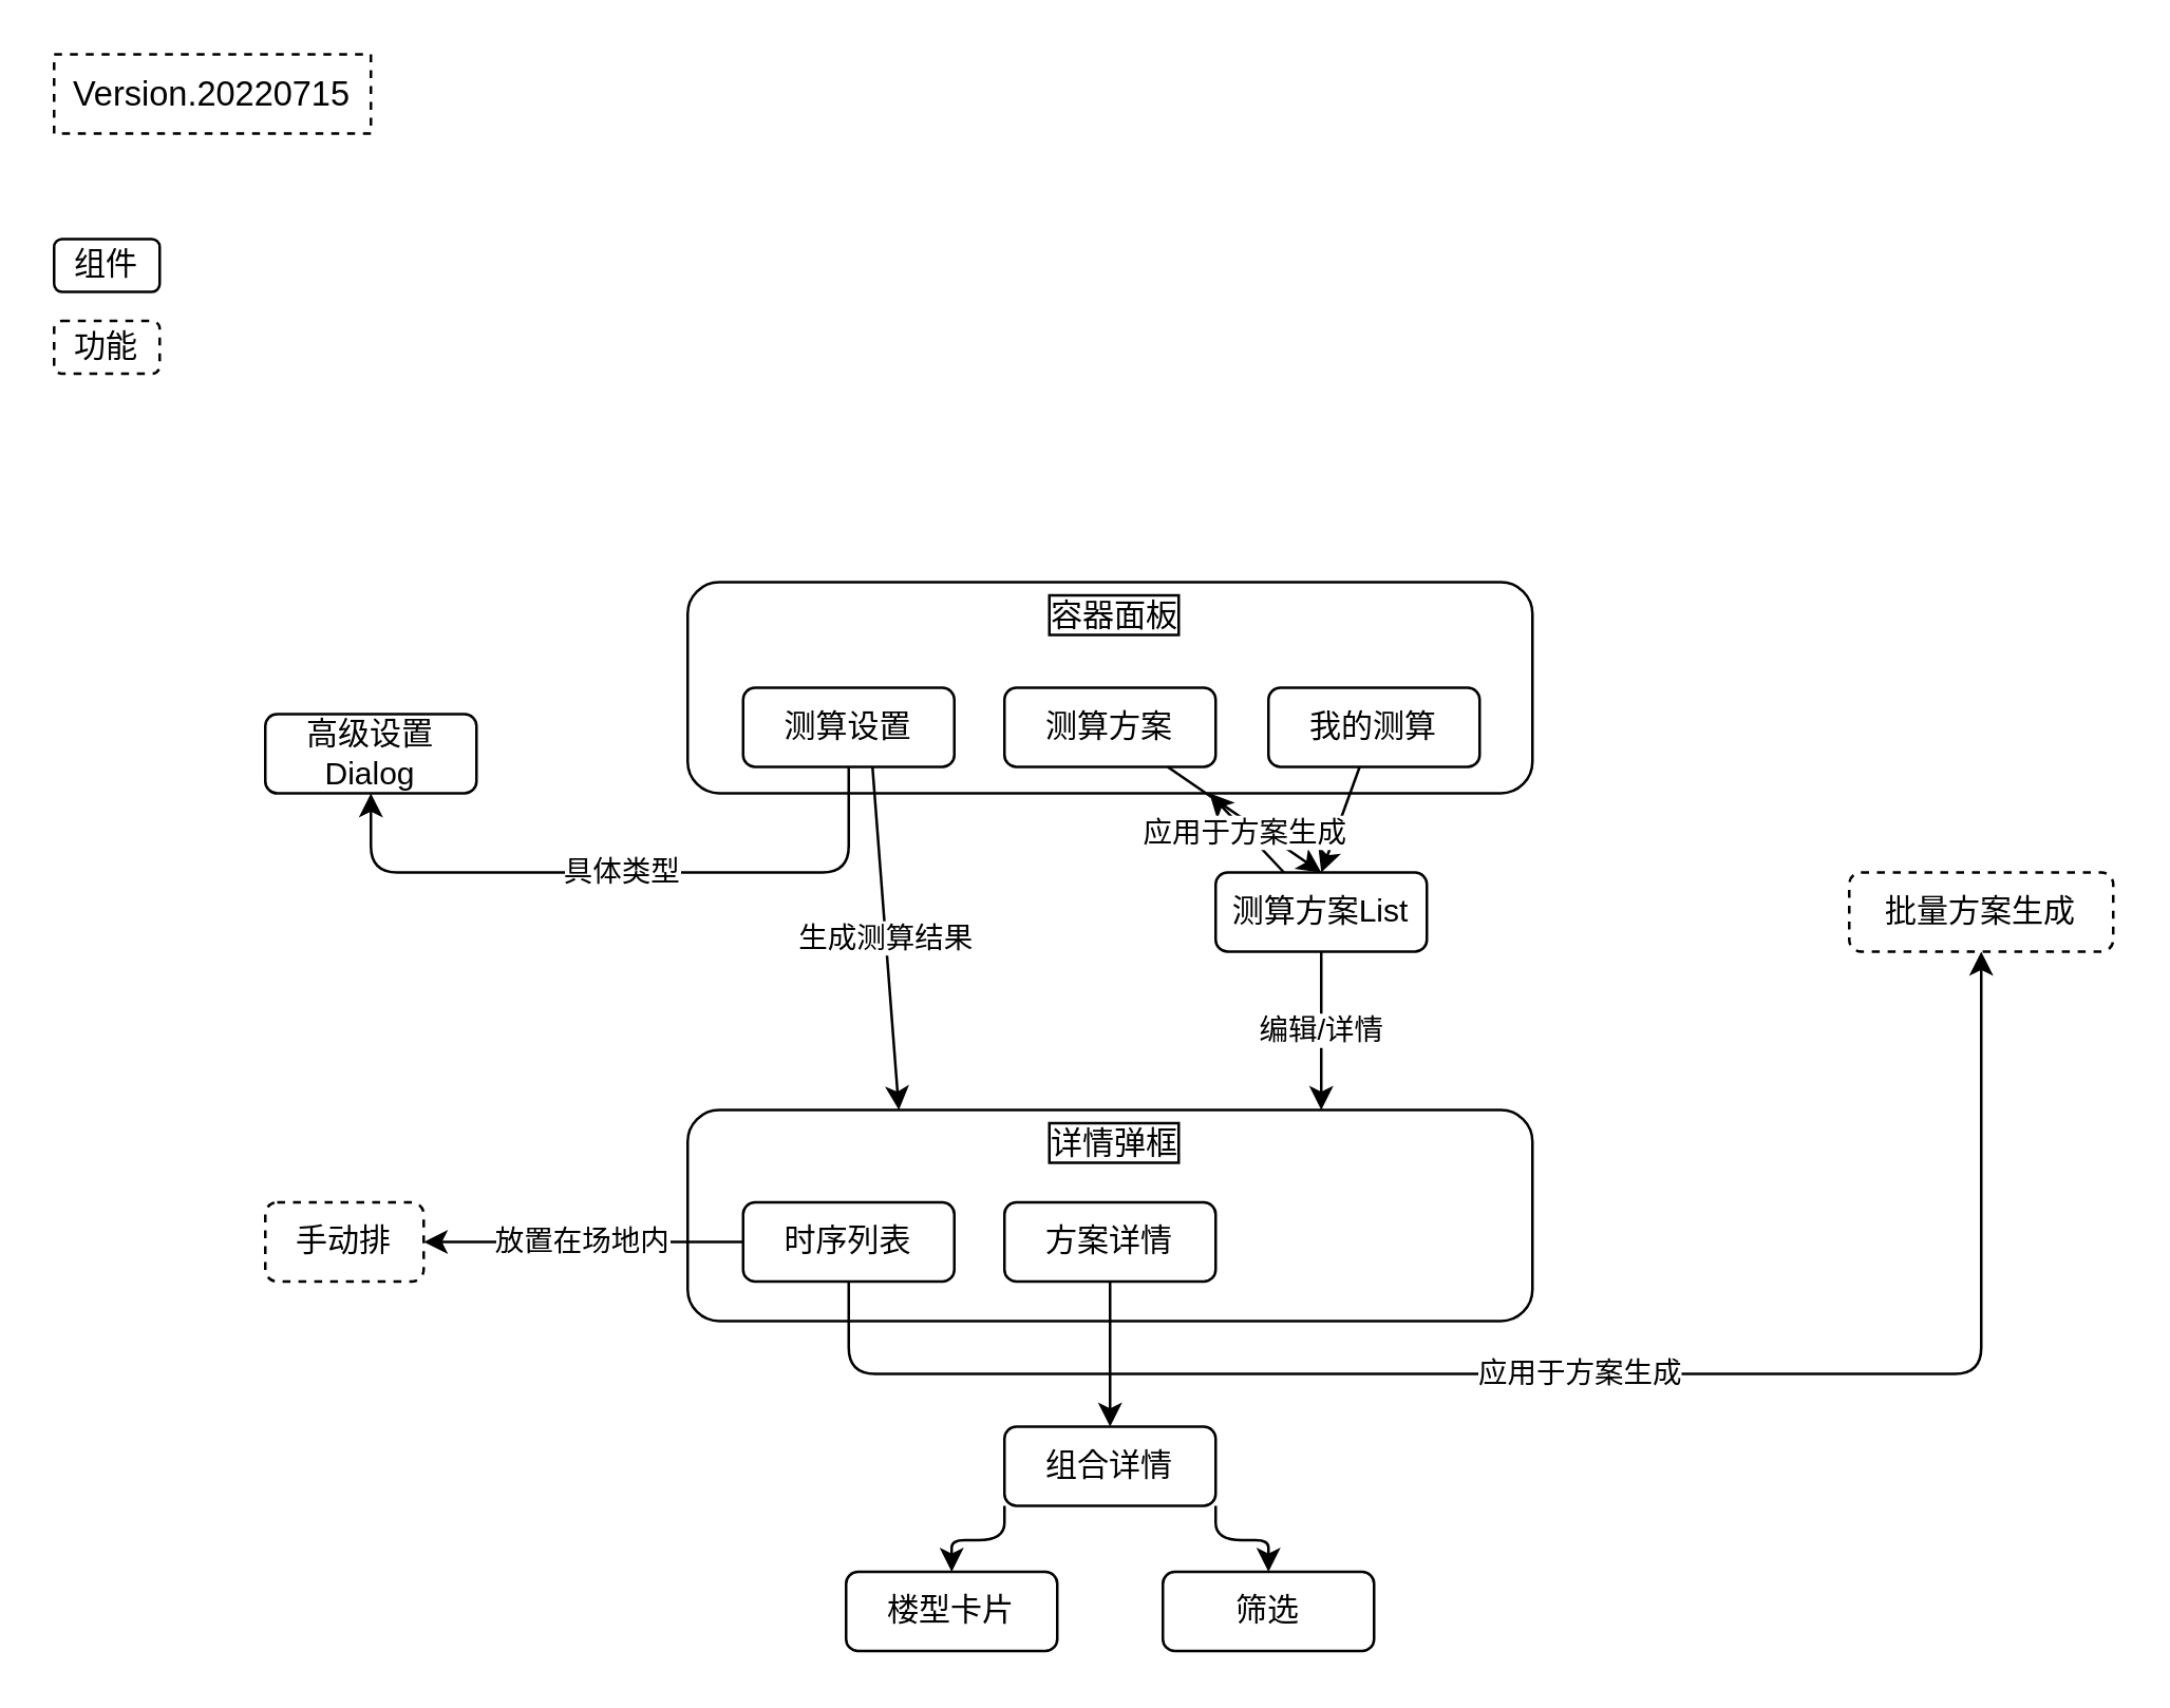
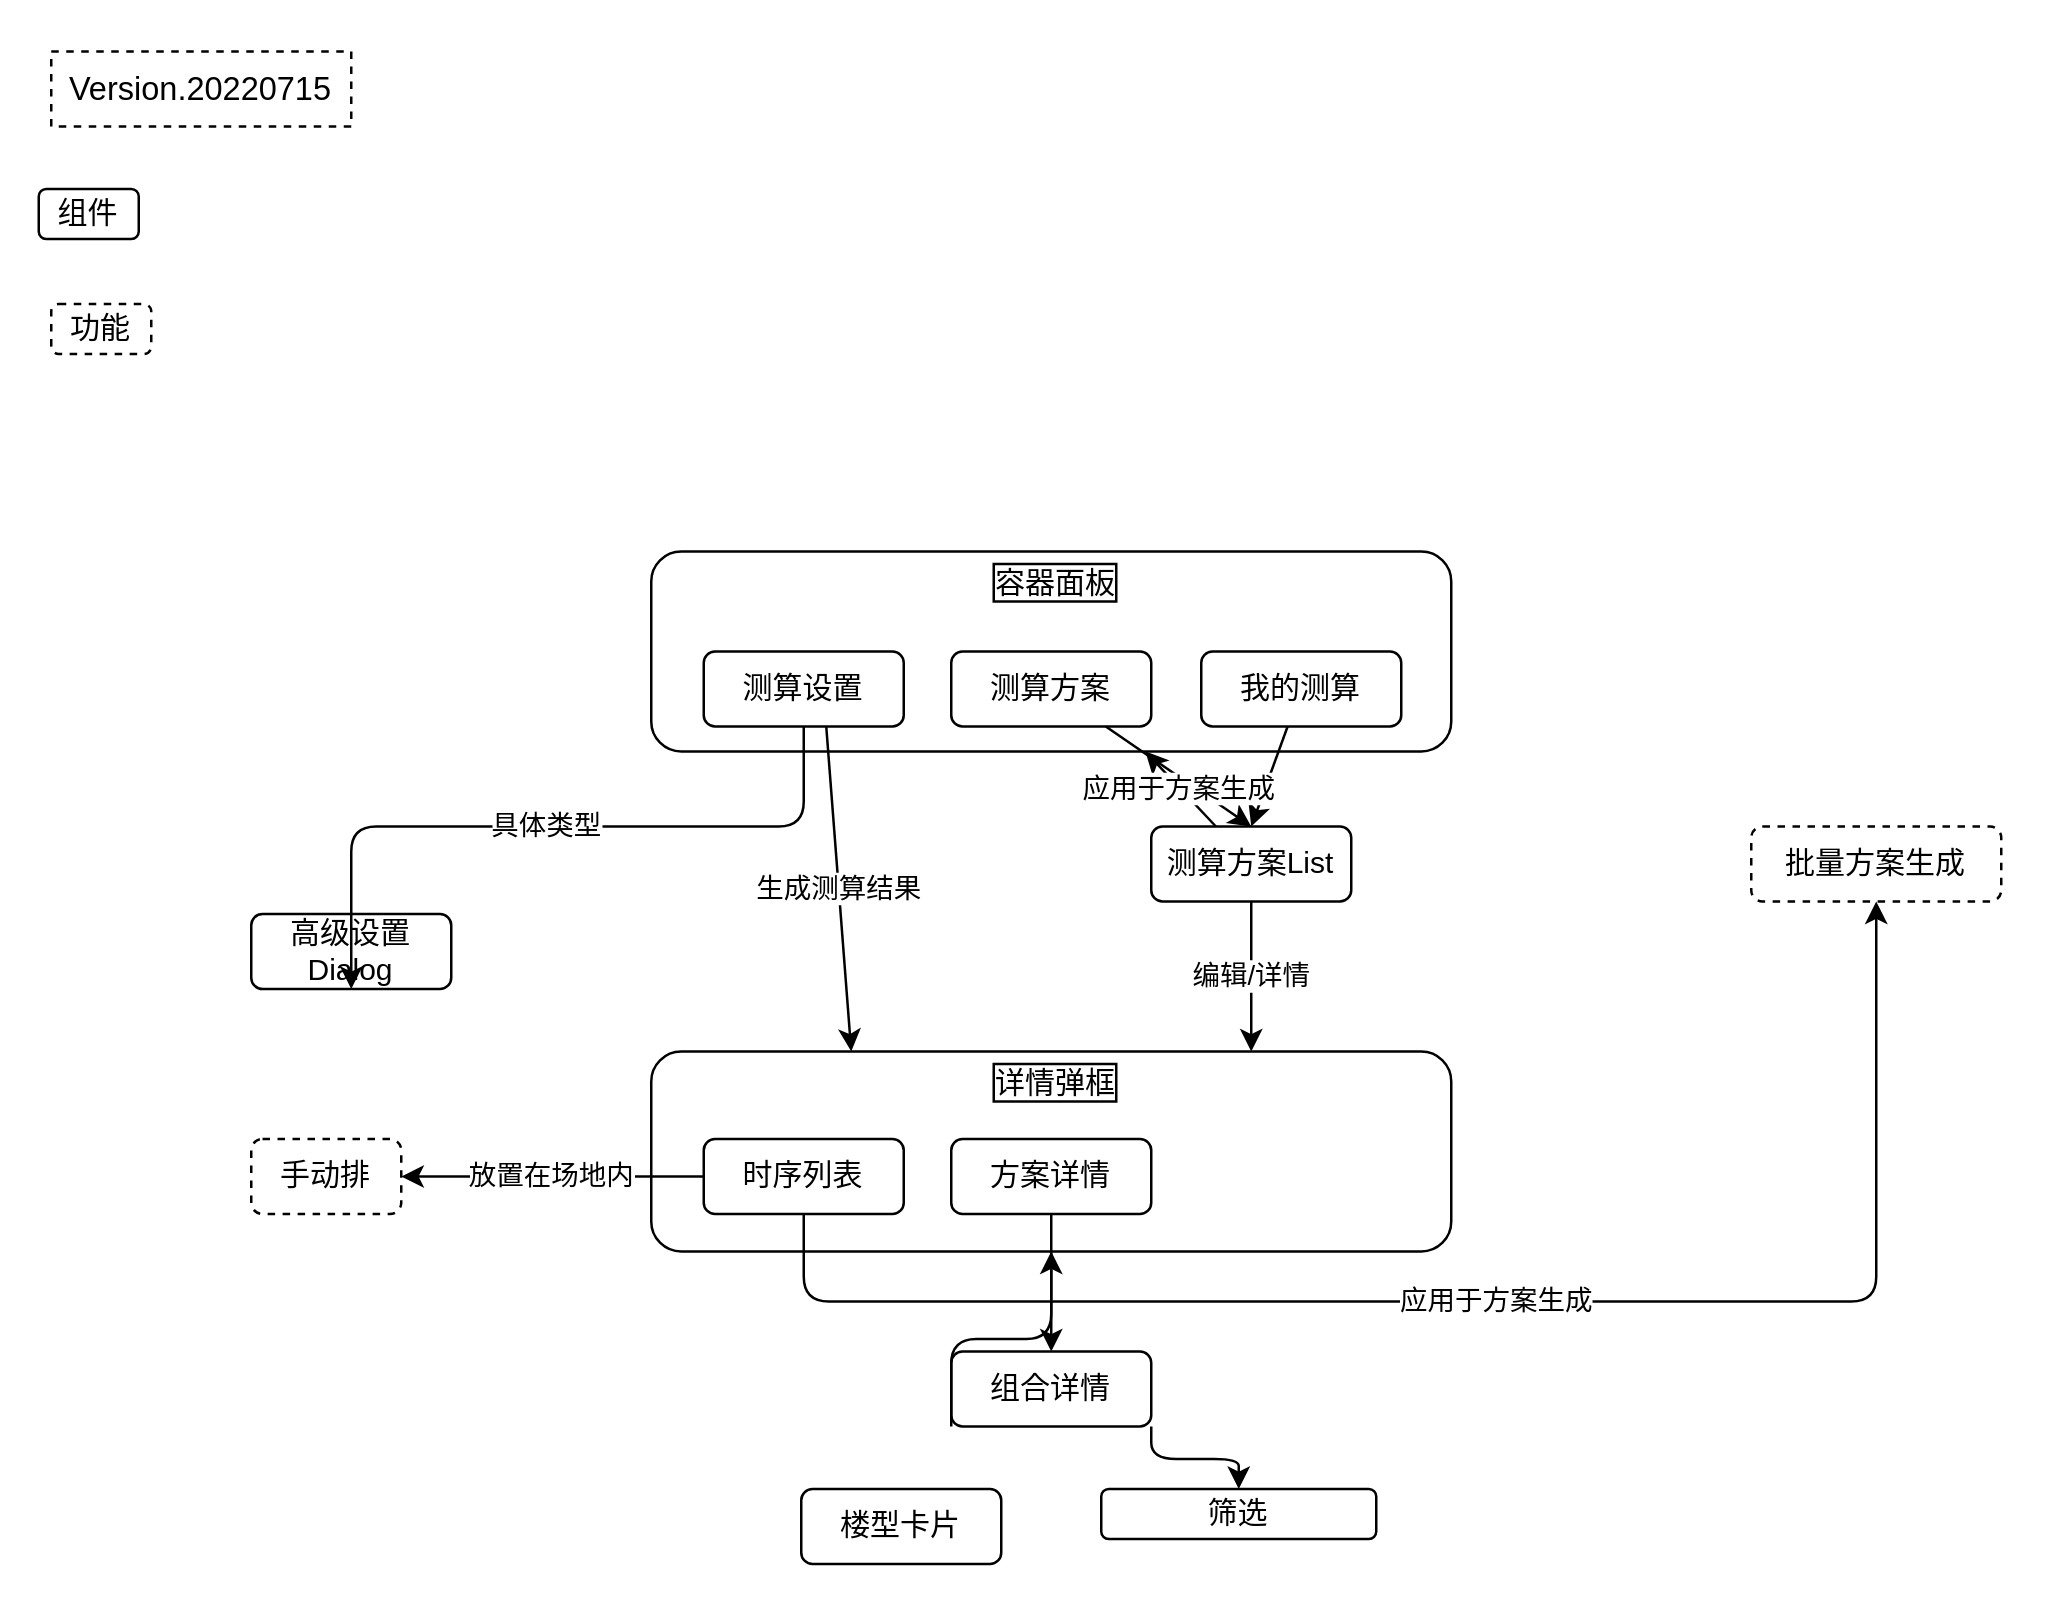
- <mxCell id="22" value="组件" style="rounded=1;whiteSpace=wrap;html=1;labelBorderColor=none;fillColor=none;" vertex="1" parent="1"><mxGeometry x="20" y="90" width="40" height="20" as="geometry" /></mxCell>
+ <mxCell id="22" value="组件" style="rounded=1;whiteSpace=wrap;html=1;labelBorderColor=none;fillColor=none;" vertex="1" parent="1"><mxGeometry x="15" y="75" width="40" height="20" as="geometry" /></mxCell>
- <mxCell id="12" value="高级设置Dialog" style="rounded=1;whiteSpace=wrap;html=1;labelBorderColor=none;fillColor=none;" vertex="1" parent="1"><mxGeometry x="100" y="270" width="80" height="30" as="geometry" /></mxCell>
+ <mxCell id="12" value="高级设置Dialog" style="rounded=1;whiteSpace=wrap;html=1;labelBorderColor=none;fillColor=none;" vertex="1" parent="1"><mxGeometry x="100" y="365" width="80" height="30" as="geometry" /></mxCell>
- <mxCell id="26" style="edgeStyle=elbowEdgeStyle;html=1;exitX=0;exitY=1;exitDx=0;exitDy=0;entryX=0.5;entryY=0;entryDx=0;entryDy=0;elbow=vertical;" edge="1" parent="1" source="27" target="29"><mxGeometry relative="1" as="geometry" /></mxCell>
+ <mxCell id="26" style="edgeStyle=elbowEdgeStyle;html=1;exitX=0;exitY=1;exitDx=0;exitDy=0;elbow=vertical;" edge="1" parent="1" source="27" target="16"><mxGeometry relative="1" as="geometry" /></mxCell>
- <mxCell id="30" value="筛选" style="rounded=1;whiteSpace=wrap;html=1;labelBorderColor=none;fillColor=none;" vertex="1" parent="1"><mxGeometry x="440" y="595" width="80" height="30" as="geometry" /></mxCell>
+ <mxCell id="30" value="筛选" style="rounded=1;whiteSpace=wrap;html=1;labelBorderColor=none;fillColor=none;" vertex="1" parent="1"><mxGeometry x="440" y="595" width="110" height="20" as="geometry" /></mxCell>
